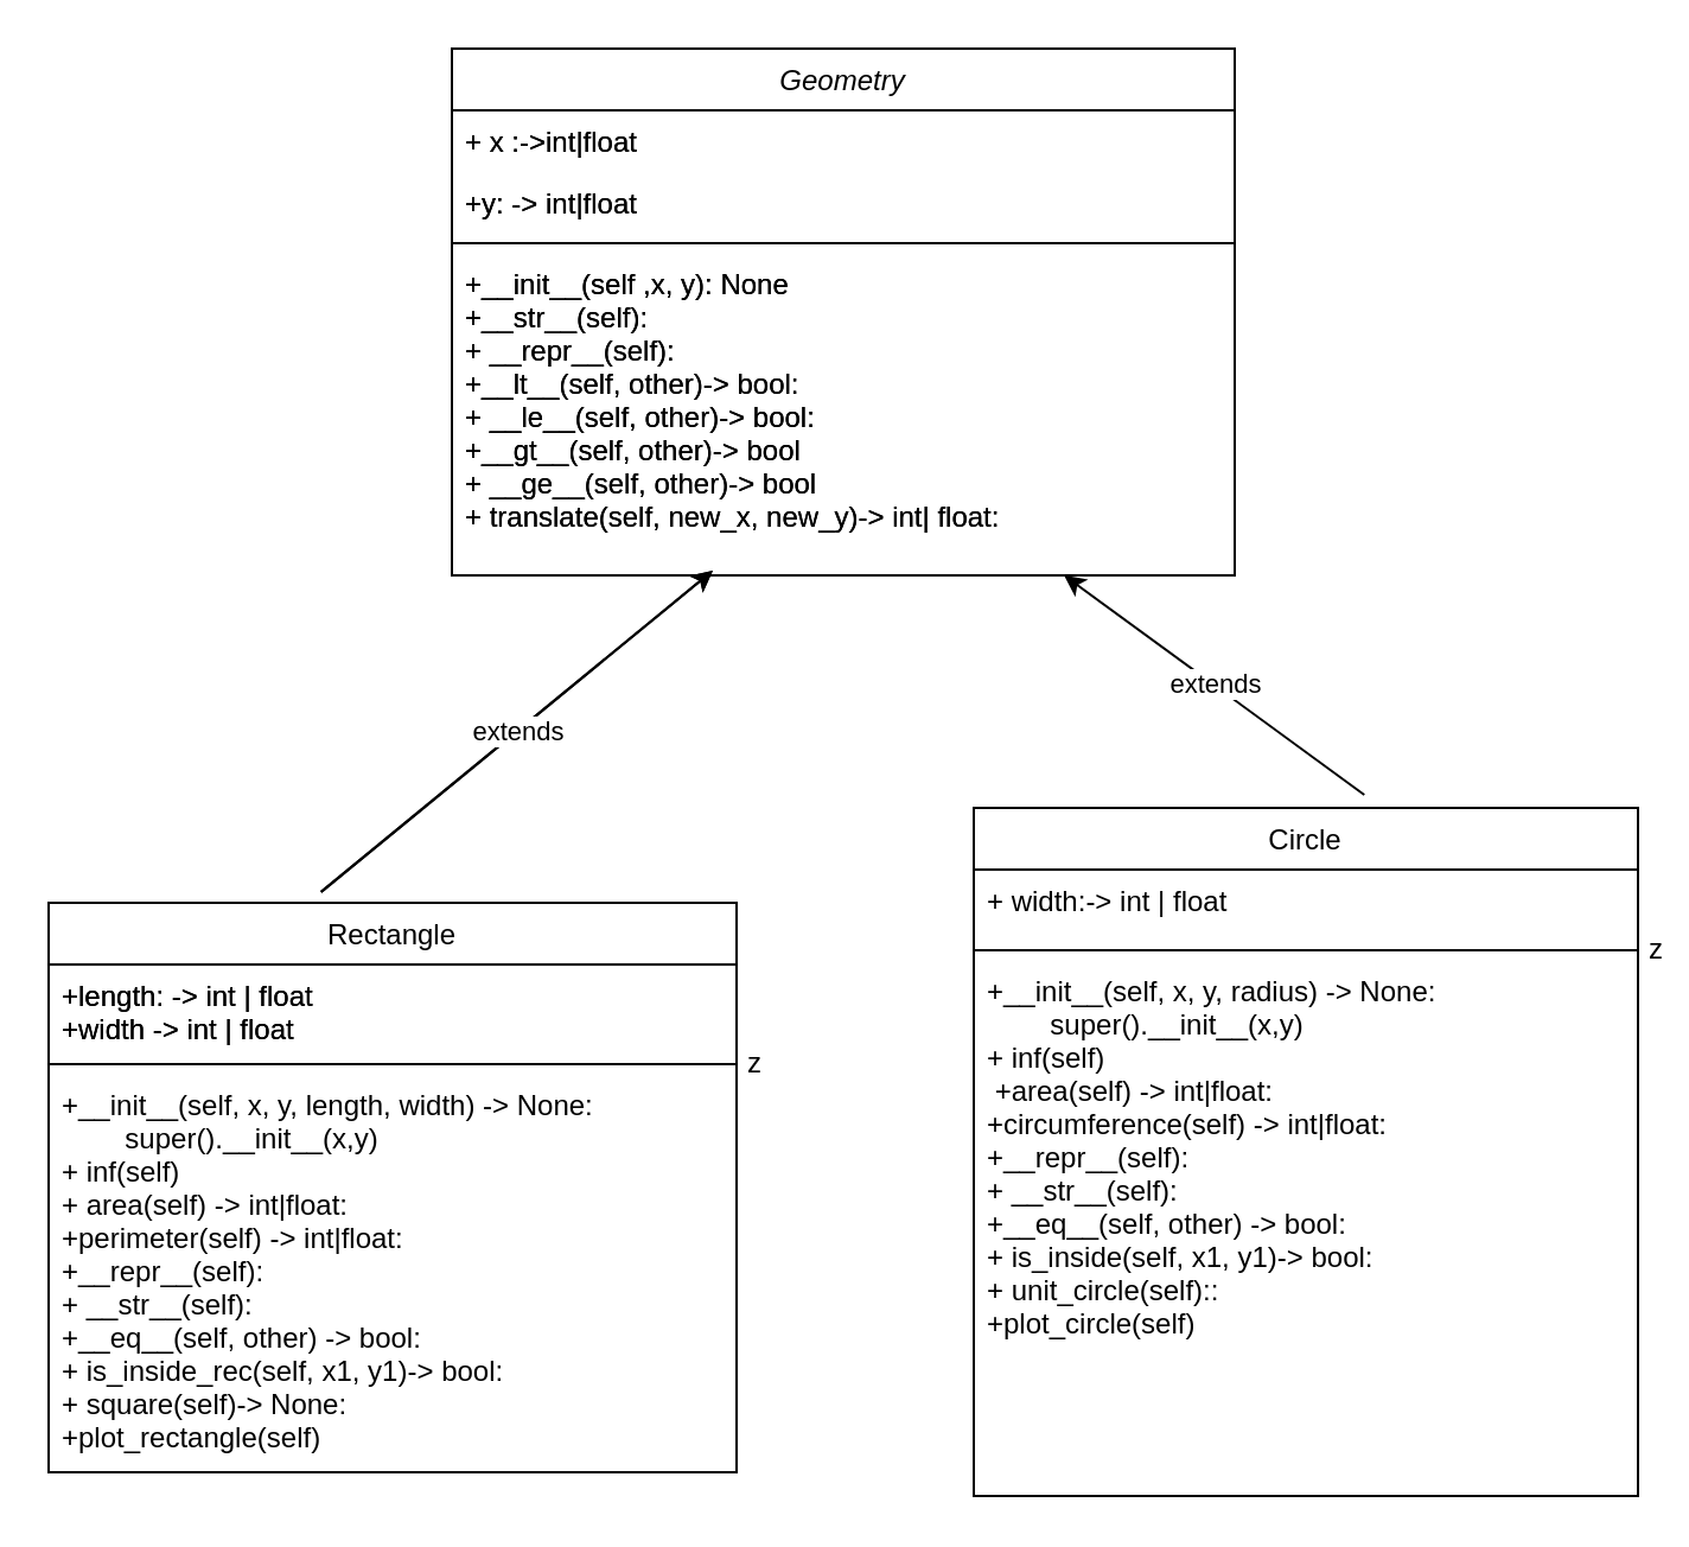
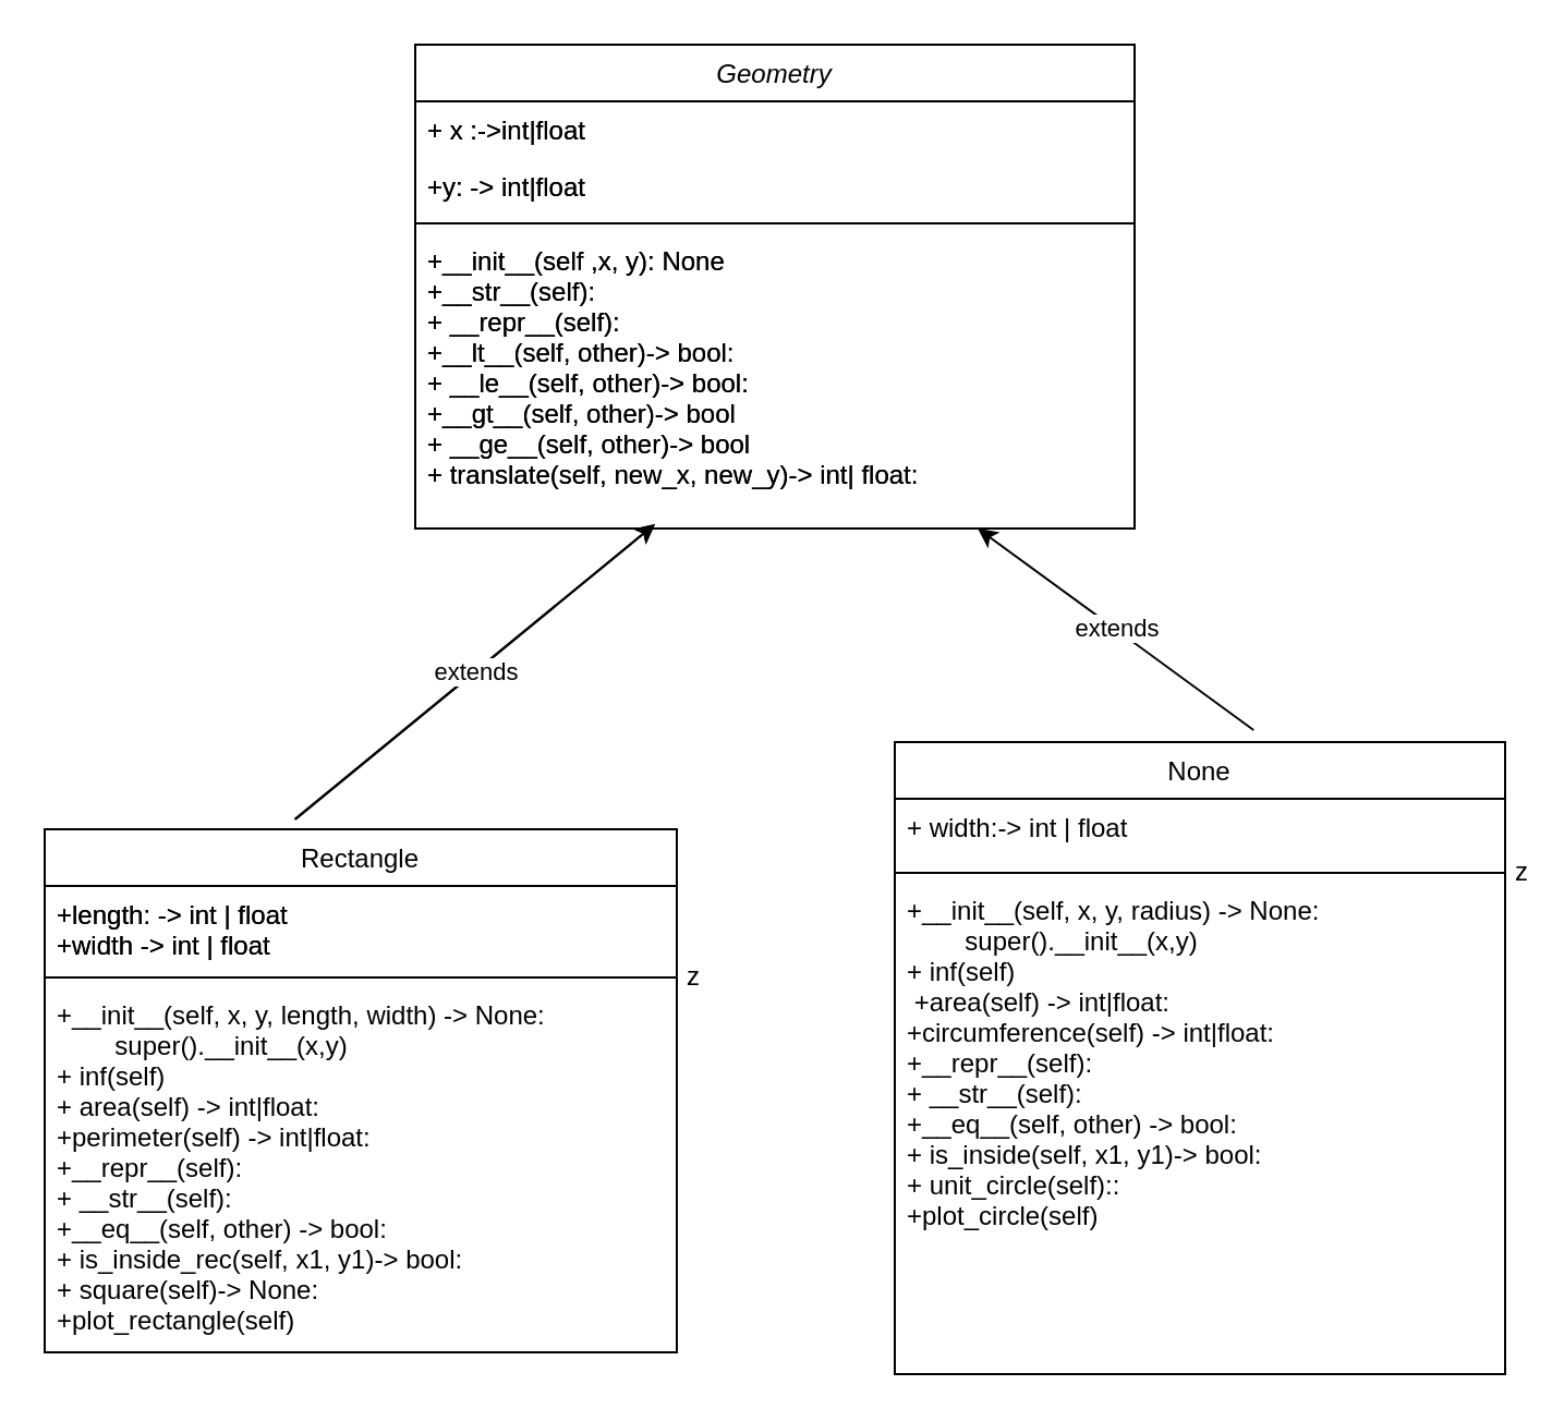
- <mxCell id="11" value="Circle" style="swimlane;fontStyle=0;align=center;verticalAlign=top;childLayout=stackLayout;horizontal=1;startSize=26;horizontalStack=0;resizeParent=1;resizeLast=0;collapsible=1;marginBottom=0;rounded=0;shadow=0;strokeWidth=1;" parent="1" vertex="1"><mxGeometry x="410" y="340" width="280" height="290" as="geometry"><mxRectangle x="130" y="380" width="160" height="26" as="alternateBounds" /></mxGeometry></mxCell>
+ <mxCell id="11" value="None" style="swimlane;fontStyle=0;align=center;verticalAlign=top;childLayout=stackLayout;horizontal=1;startSize=26;horizontalStack=0;resizeParent=1;resizeLast=0;collapsible=1;marginBottom=0;rounded=0;shadow=0;strokeWidth=1;" parent="1" vertex="1"><mxGeometry x="410" y="340" width="280" height="290" as="geometry"><mxRectangle x="130" y="380" width="160" height="26" as="alternateBounds" /></mxGeometry></mxCell>
